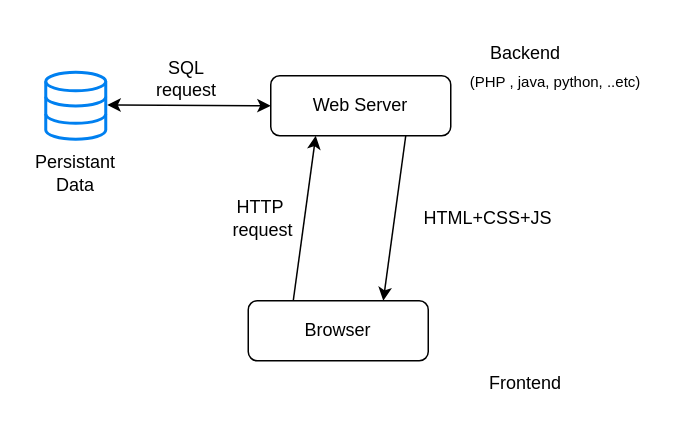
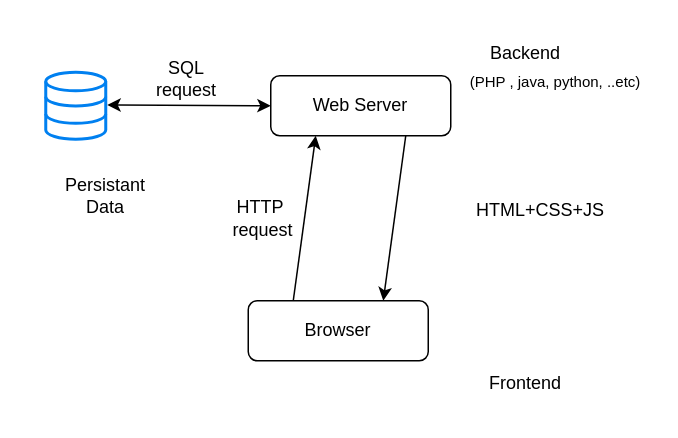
- <mxCell id="10" value="&lt;div&gt;Persistant&lt;/div&gt;&lt;div&gt;Data&lt;/div&gt;" style="text;html=1;align=center;verticalAlign=middle;whiteSpace=wrap;rounded=0;" vertex="1" parent="1"><mxGeometry x="20" y="100" width="60" height="30" as="geometry" /></mxCell>
+ <mxCell id="10" value="&lt;div&gt;Persistant&lt;/div&gt;&lt;div&gt;Data&lt;/div&gt;" style="text;html=1;align=center;verticalAlign=middle;whiteSpace=wrap;rounded=0;" vertex="1" parent="1"><mxGeometry x="40" y="115" width="60" height="30" as="geometry" /></mxCell>
- <mxCell id="7" value="HTML+CSS+JS" style="text;html=1;align=center;verticalAlign=middle;whiteSpace=wrap;rounded=0;" vertex="1" parent="1"><mxGeometry x="280" y="135" width="90" height="20" as="geometry" /></mxCell>
+ <mxCell id="7" value="HTML+CSS+JS" style="text;html=1;align=center;verticalAlign=middle;whiteSpace=wrap;rounded=0;" vertex="1" parent="1"><mxGeometry x="315" y="130" width="90" height="20" as="geometry" /></mxCell>
